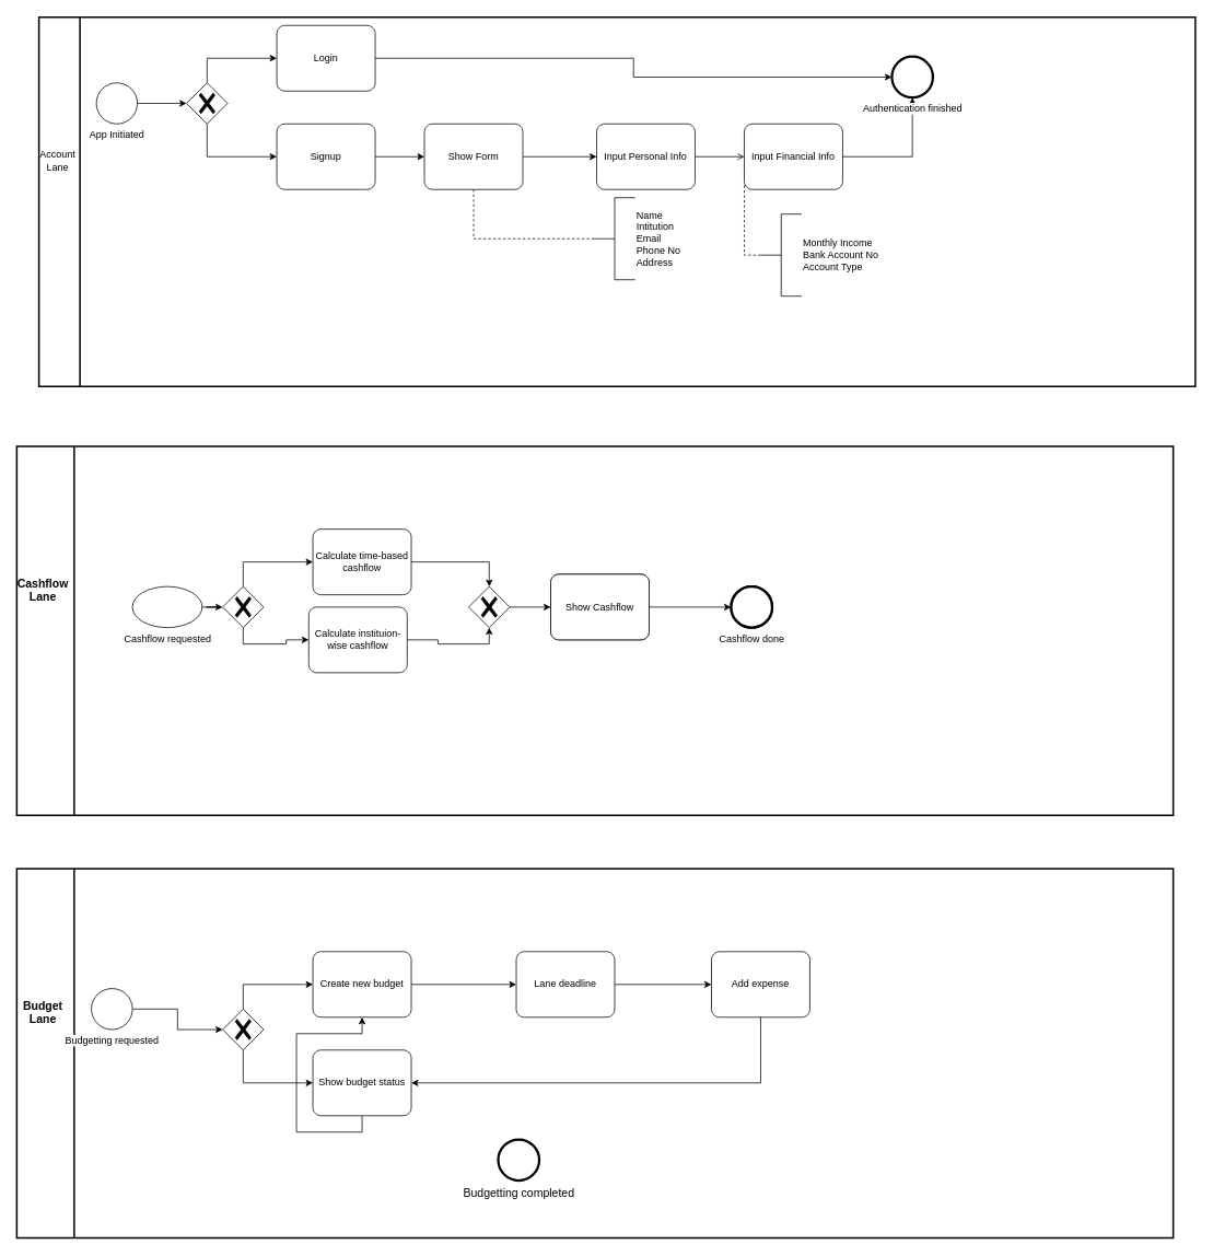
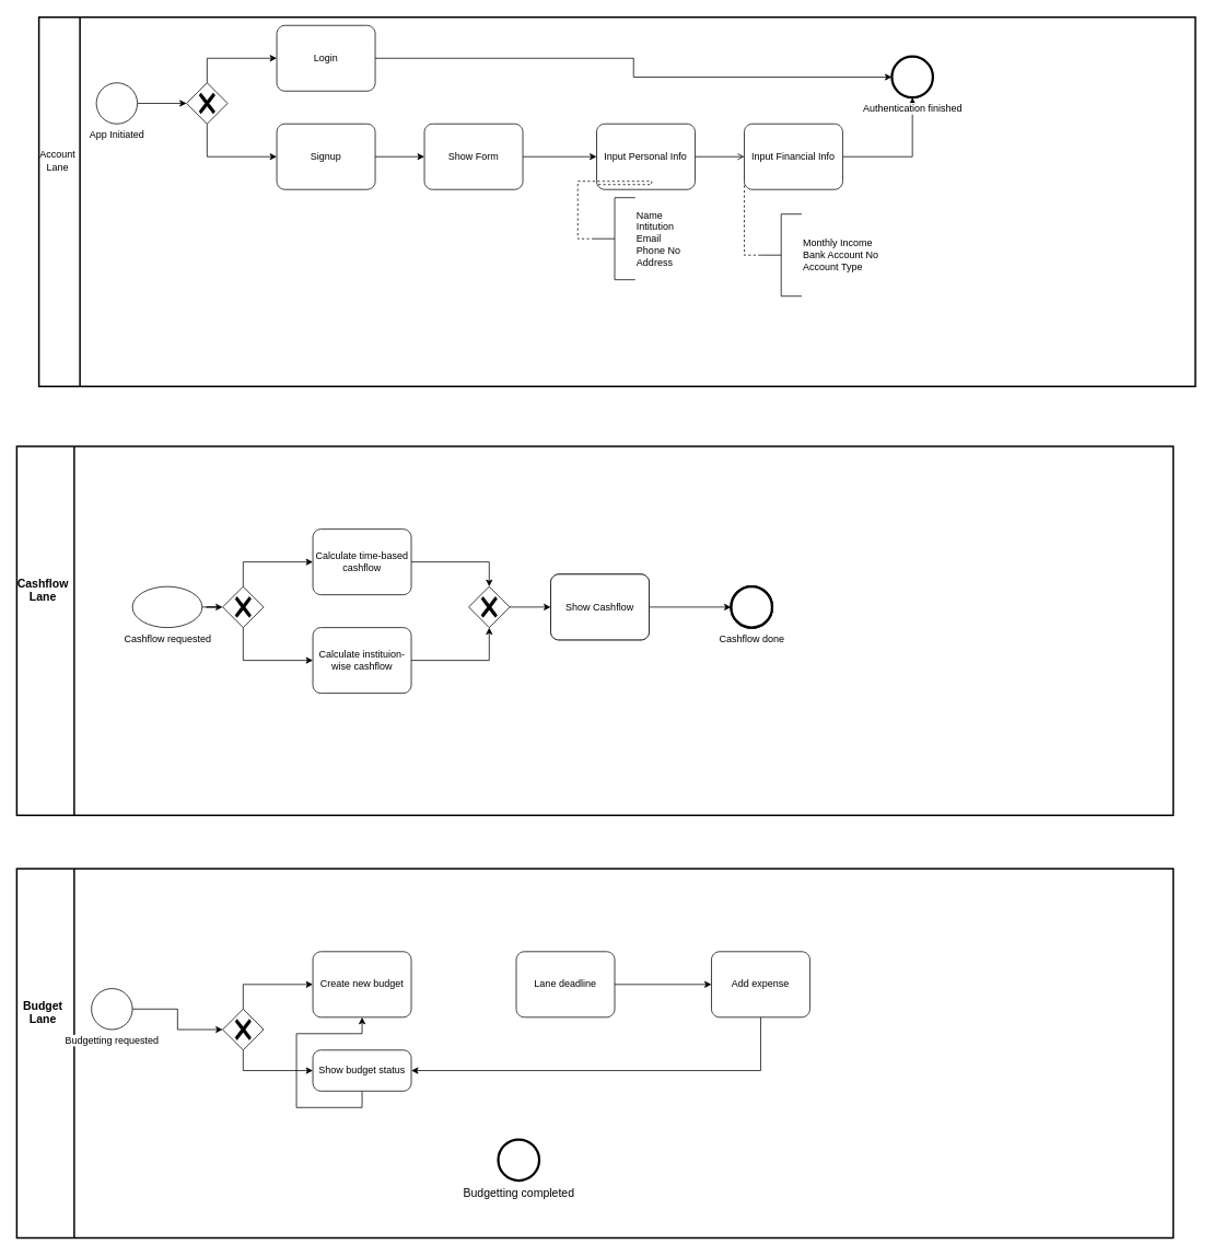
- <mxCell id="18" style="edgeStyle=orthogonalEdgeStyle;rounded=0;orthogonalLoop=1;jettySize=auto;html=1;exitX=0;exitY=0.5;exitDx=0;exitDy=0;exitPerimeter=0;dashed=1;endArrow=none;endFill=0;" parent="2" source="19" target="13" edge="1"><mxGeometry relative="1" as="geometry" /></mxCell>
+ <mxCell id="18" style="edgeStyle=orthogonalEdgeStyle;rounded=0;orthogonalLoop=1;jettySize=auto;html=1;exitX=0;exitY=0.5;exitDx=0;exitDy=0;exitPerimeter=0;entryX=0;entryY=0.925;entryDx=0;entryDy=0;entryPerimeter=0;dashed=1;endArrow=none;endFill=0;" parent="2" source="19" target="17" edge="1"><mxGeometry relative="1" as="geometry" /></mxCell>
- <mxCell id="33" value="Calculate instituion-wise cashflow" style="points=[[0.25,0,0],[0.5,0,0],[0.75,0,0],[1,0.25,0],[1,0.5,0],[1,0.75,0],[0.75,1,0],[0.5,1,0],[0.25,1,0],[0,0.75,0],[0,0.5,0],[0,0.25,0]];shape=mxgraph.bpmn.task;whiteSpace=wrap;rectStyle=rounded;size=10;taskMarker=abstract;" parent="24" vertex="1"><mxGeometry x="356" y="196" width="120" height="80" as="geometry" /></mxCell>
+ <mxCell id="33" value="Calculate instituion-wise cashflow" style="points=[[0.25,0,0],[0.5,0,0],[0.75,0,0],[1,0.25,0],[1,0.5,0],[1,0.75,0],[0.75,1,0],[0.5,1,0],[0.25,1,0],[0,0.75,0],[0,0.5,0],[0,0.25,0]];shape=mxgraph.bpmn.task;whiteSpace=wrap;rectStyle=rounded;size=10;taskMarker=abstract;" parent="24" vertex="1"><mxGeometry x="361" y="221" width="120" height="80" as="geometry" /></mxCell>
- <mxCell id="48" style="edgeStyle=orthogonalEdgeStyle;rounded=0;orthogonalLoop=1;jettySize=auto;html=1;exitX=1;exitY=0.5;exitDx=0;exitDy=0;exitPerimeter=0;entryX=0;entryY=0.5;entryDx=0;entryDy=0;entryPerimeter=0;fontSize=14;" parent="42" source="49" target="54" edge="1"><mxGeometry relative="1" as="geometry" /></mxCell>
- <mxCell id="51" value="Show budget status" style="points=[[0.25,0,0],[0.5,0,0],[0.75,0,0],[1,0.25,0],[1,0.5,0],[1,0.75,0],[0.75,1,0],[0.5,1,0],[0.25,1,0],[0,0.75,0],[0,0.5,0],[0,0.25,0]];shape=mxgraph.bpmn.task;whiteSpace=wrap;rectStyle=rounded;size=10;taskMarker=abstract;" parent="42" vertex="1"><mxGeometry x="361" y="221" width="120" height="80" as="geometry" /></mxCell>
+ <mxCell id="51" value="Show budget status" style="points=[[0.25,0,0],[0.5,0,0],[0.75,0,0],[1,0.25,0],[1,0.5,0],[1,0.75,0],[0.75,1,0],[0.5,1,0],[0.25,1,0],[0,0.75,0],[0,0.5,0],[0,0.25,0]];shape=mxgraph.bpmn.task;whiteSpace=wrap;rectStyle=rounded;size=10;taskMarker=abstract;" parent="42" vertex="1"><mxGeometry x="361" y="221" width="120" height="50" as="geometry" /></mxCell>
